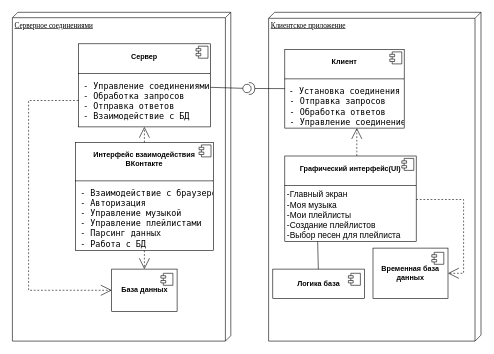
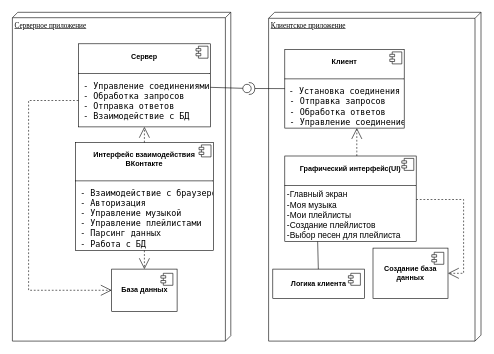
- <mxCell id="2" value="Серверное соединениями" style="verticalAlign=top;align=left;spacingTop=8;spacingLeft=2;spacingRight=12;shape=cube;size=9;direction=south;fontStyle=4;html=1;rounded=0;shadow=0;comic=0;labelBackgroundColor=none;strokeWidth=1;fontFamily=Verdana;fontSize=12" parent="1" vertex="1"><mxGeometry x="20" y="20" width="364" height="548" as="geometry" /></mxCell>
+ <mxCell id="2" value="Серверное приложение" style="verticalAlign=top;align=left;spacingTop=8;spacingLeft=2;spacingRight=12;shape=cube;size=9;direction=south;fontStyle=4;html=1;rounded=0;shadow=0;comic=0;labelBackgroundColor=none;strokeWidth=1;fontFamily=Verdana;fontSize=12" parent="1" vertex="1"><mxGeometry x="20" y="20" width="364" height="548" as="geometry" /></mxCell>
- <mxCell id="5" value="&lt;b&gt;Временная база данных&lt;/b&gt;" style="html=1;dropTarget=0;whiteSpace=wrap;" parent="1" vertex="1"><mxGeometry x="621" y="413" width="125" height="84" as="geometry" /></mxCell>
+ <mxCell id="5" value="&lt;b&gt;Создание база данных&lt;/b&gt;" style="html=1;dropTarget=0;whiteSpace=wrap;" parent="1" vertex="1"><mxGeometry x="621" y="413" width="125" height="84" as="geometry" /></mxCell>
- <mxCell id="11" value="&lt;b&gt;Логика база&lt;/b&gt;" style="html=1;dropTarget=0;whiteSpace=wrap;" parent="1" vertex="1"><mxGeometry x="454" y="448" width="153" height="49" as="geometry" /></mxCell>
+ <mxCell id="11" value="&lt;b&gt;Логика клиента&lt;/b&gt;" style="html=1;dropTarget=0;whiteSpace=wrap;" parent="1" vertex="1"><mxGeometry x="454" y="448" width="153" height="49" as="geometry" /></mxCell>
